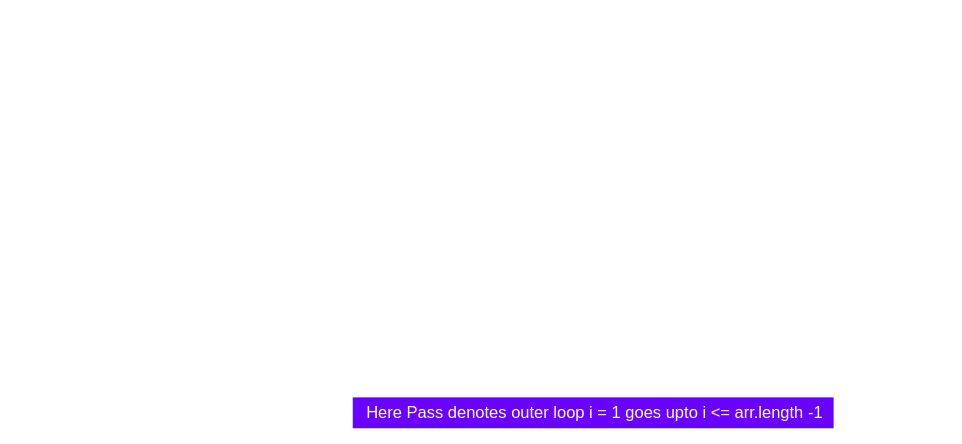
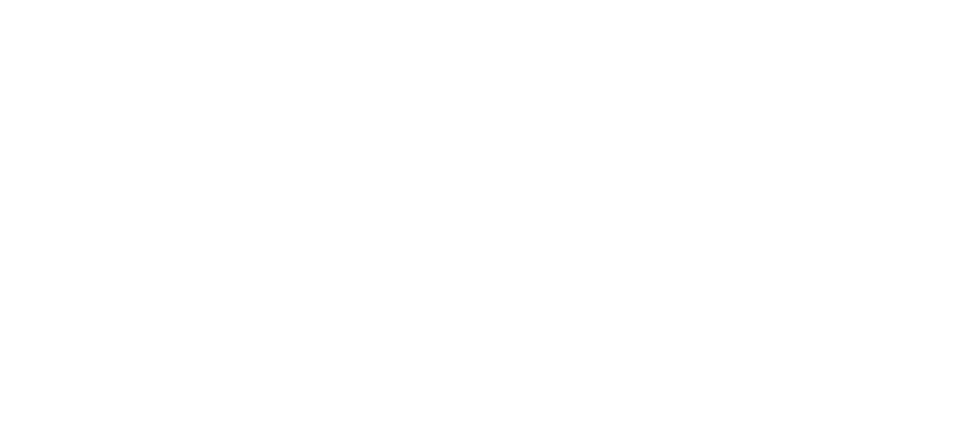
- <mxCell id="3" value="&amp;nbsp;&lt;font style=&quot;font-size: 22px;&quot;&gt;Here Pass &lt;font style=&quot;font-size: 22px;&quot;&gt;denotes&lt;/font&gt; outer loop i = 1 goes upto i &amp;lt;= arr.length -1&lt;/font&gt;" style="text;html=1;align=center;verticalAlign=middle;resizable=0;points=[];autosize=1;strokeColor=#3700CC;fillColor=#6a00ff;fontColor=#ffffff;" vertex="1" parent="1"><mxGeometry x="470" y="530" width="640" height="40" as="geometry" /></mxCell>
